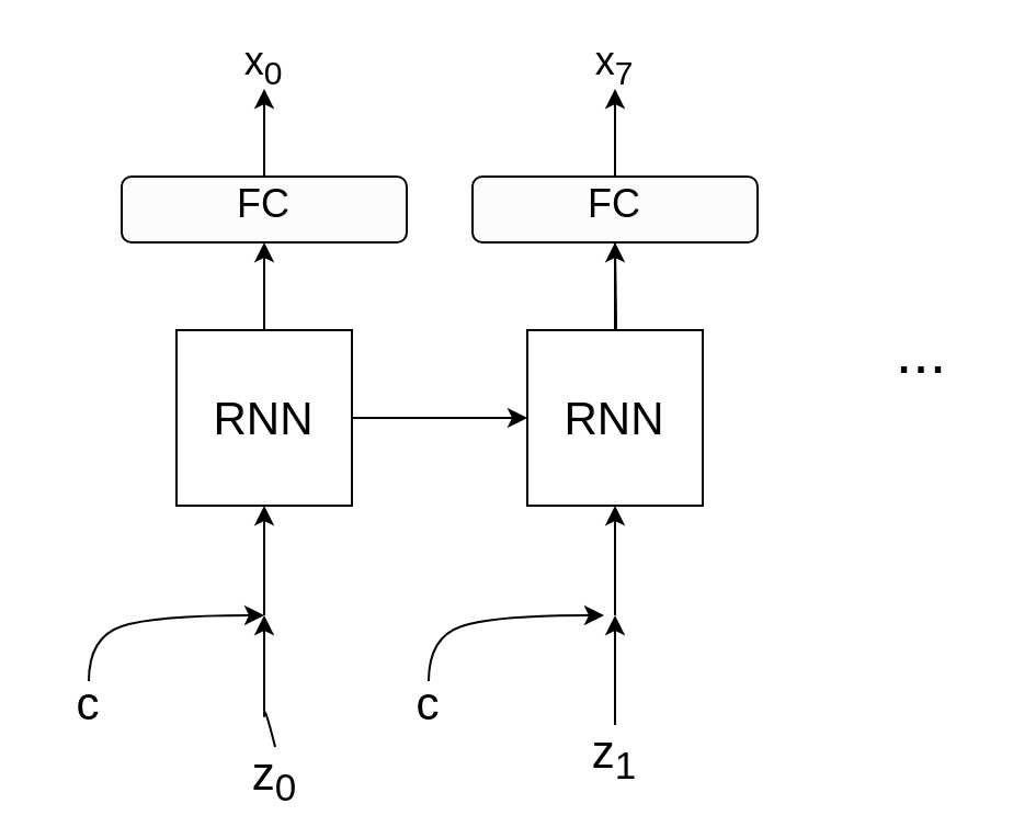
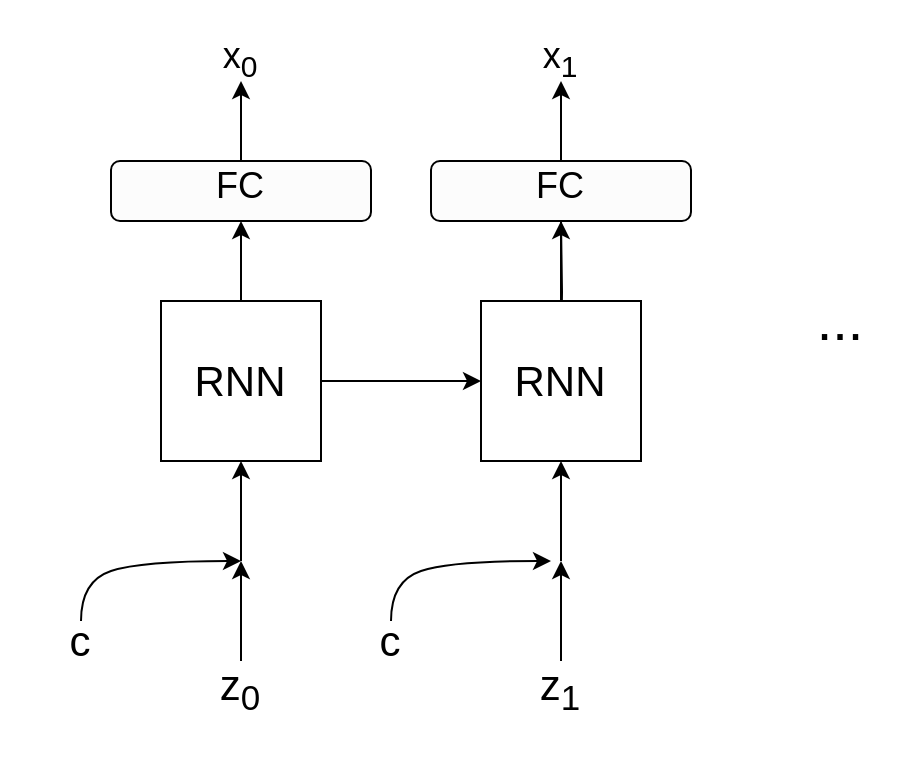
- <mxCell id="15" value="x&lt;sub&gt;7&lt;/sub&gt;" style="text;html=1;strokeColor=none;fillColor=none;align=center;verticalAlign=middle;whiteSpace=wrap;rounded=0;shadow=0;sketch=0;fillWeight=-1;disableMultiStroke=1;fontSize=18;" parent="1" vertex="1"><mxGeometry x="260" y="20" width="40" height="20" as="geometry" /></mxCell>
+ <mxCell id="15" value="x&lt;sub&gt;1&lt;/sub&gt;" style="text;html=1;strokeColor=none;fillColor=none;align=center;verticalAlign=middle;whiteSpace=wrap;rounded=0;shadow=0;sketch=0;fillWeight=-1;disableMultiStroke=1;fontSize=18;" parent="1" vertex="1"><mxGeometry x="260" y="20" width="40" height="20" as="geometry" /></mxCell>
- <mxCell id="4" value="z&lt;sub&gt;0&lt;/sub&gt;" style="text;html=1;strokeColor=none;fillColor=none;align=center;verticalAlign=middle;whiteSpace=wrap;rounded=0;shadow=0;sketch=1;fillWeight=-1;disableMultiStroke=1;fontSize=21;" parent="1" vertex="1"><mxGeometry x="110" y="340" width="30" height="30" as="geometry" /></mxCell>
+ <mxCell id="4" value="z&lt;sub&gt;0&lt;/sub&gt;" style="text;html=1;strokeColor=none;fillColor=none;align=center;verticalAlign=middle;whiteSpace=wrap;rounded=0;shadow=0;sketch=1;fillWeight=-1;disableMultiStroke=1;fontSize=21;" parent="1" vertex="1"><mxGeometry x="105" y="330" width="30" height="30" as="geometry" /></mxCell>
